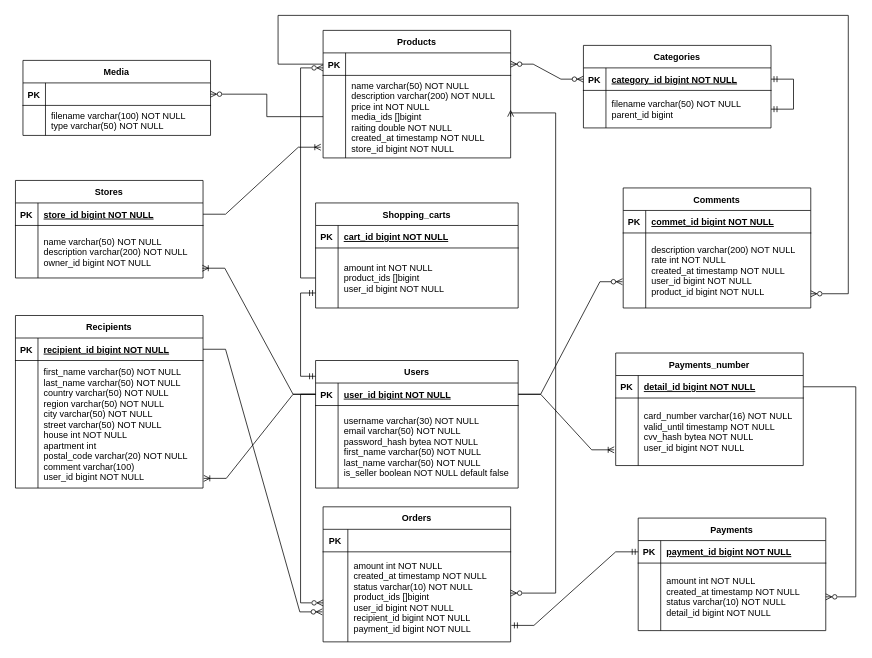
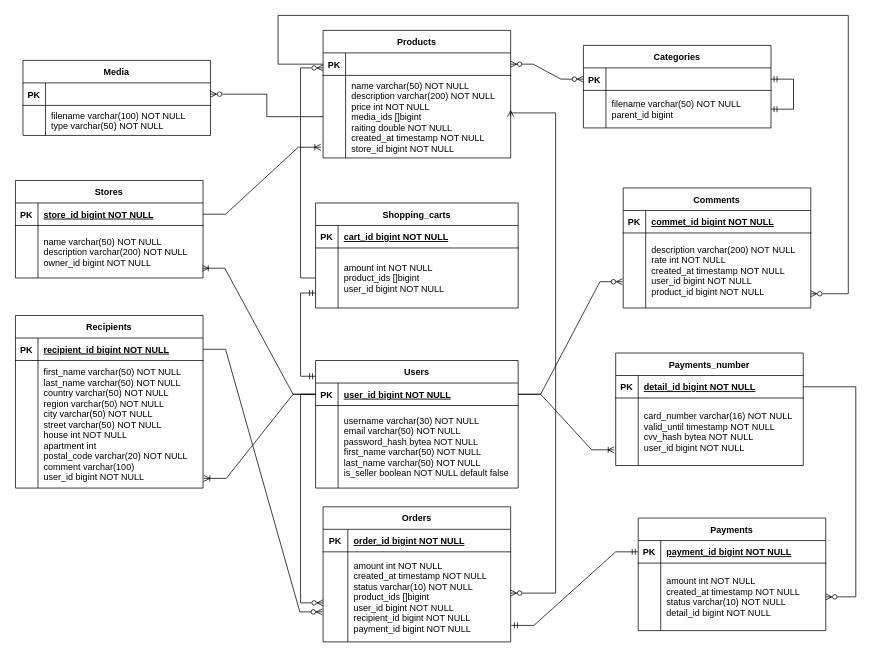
- <mxCell id="32" value="category_id bigint NOT NULL " style="shape=partialRectangle;overflow=hidden;connectable=0;fillColor=none;top=0;left=0;bottom=0;right=0;align=left;spacingLeft=6;fontStyle=5;" vertex="1" parent="30"><mxGeometry x="30" width="220" height="30" as="geometry"><mxRectangle width="220" height="30" as="alternateBounds" /></mxGeometry></mxCell>
+ <mxCell id="45" value="order_id bigint NOT NULL " style="shape=partialRectangle;overflow=hidden;connectable=0;fillColor=none;top=0;left=0;bottom=0;right=0;align=left;spacingLeft=6;fontStyle=5;" vertex="1" parent="43"><mxGeometry x="33" width="217" height="30" as="geometry"><mxRectangle width="217" height="30" as="alternateBounds" /></mxGeometry></mxCell>
